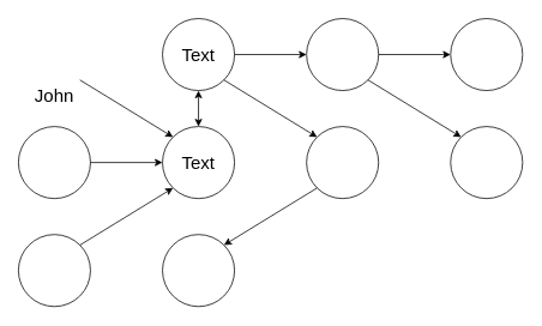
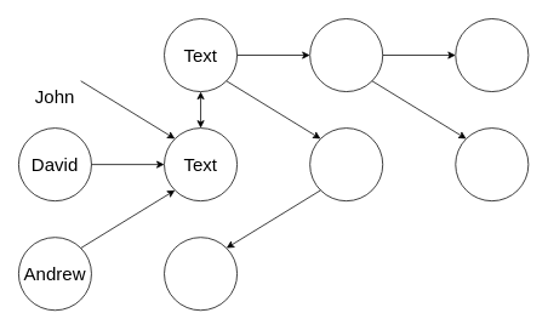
+ <mxCell id="21" value="David" style="text;html=1;align=center;verticalAlign=middle;whiteSpace=wrap;rounded=0;fontSize=20;" parent="1" vertex="1"><mxGeometry x="30" y="165" width="60" height="30" as="geometry" /></mxCell>
+ <mxCell id="23" value="&lt;div style=&quot;font-size: 20px;&quot;&gt;Andrew&lt;/div&gt;" style="text;html=1;align=center;verticalAlign=middle;whiteSpace=wrap;rounded=0;fontSize=20;" parent="1" vertex="1"><mxGeometry x="30" y="285" width="60" height="30" as="geometry" /></mxCell>
